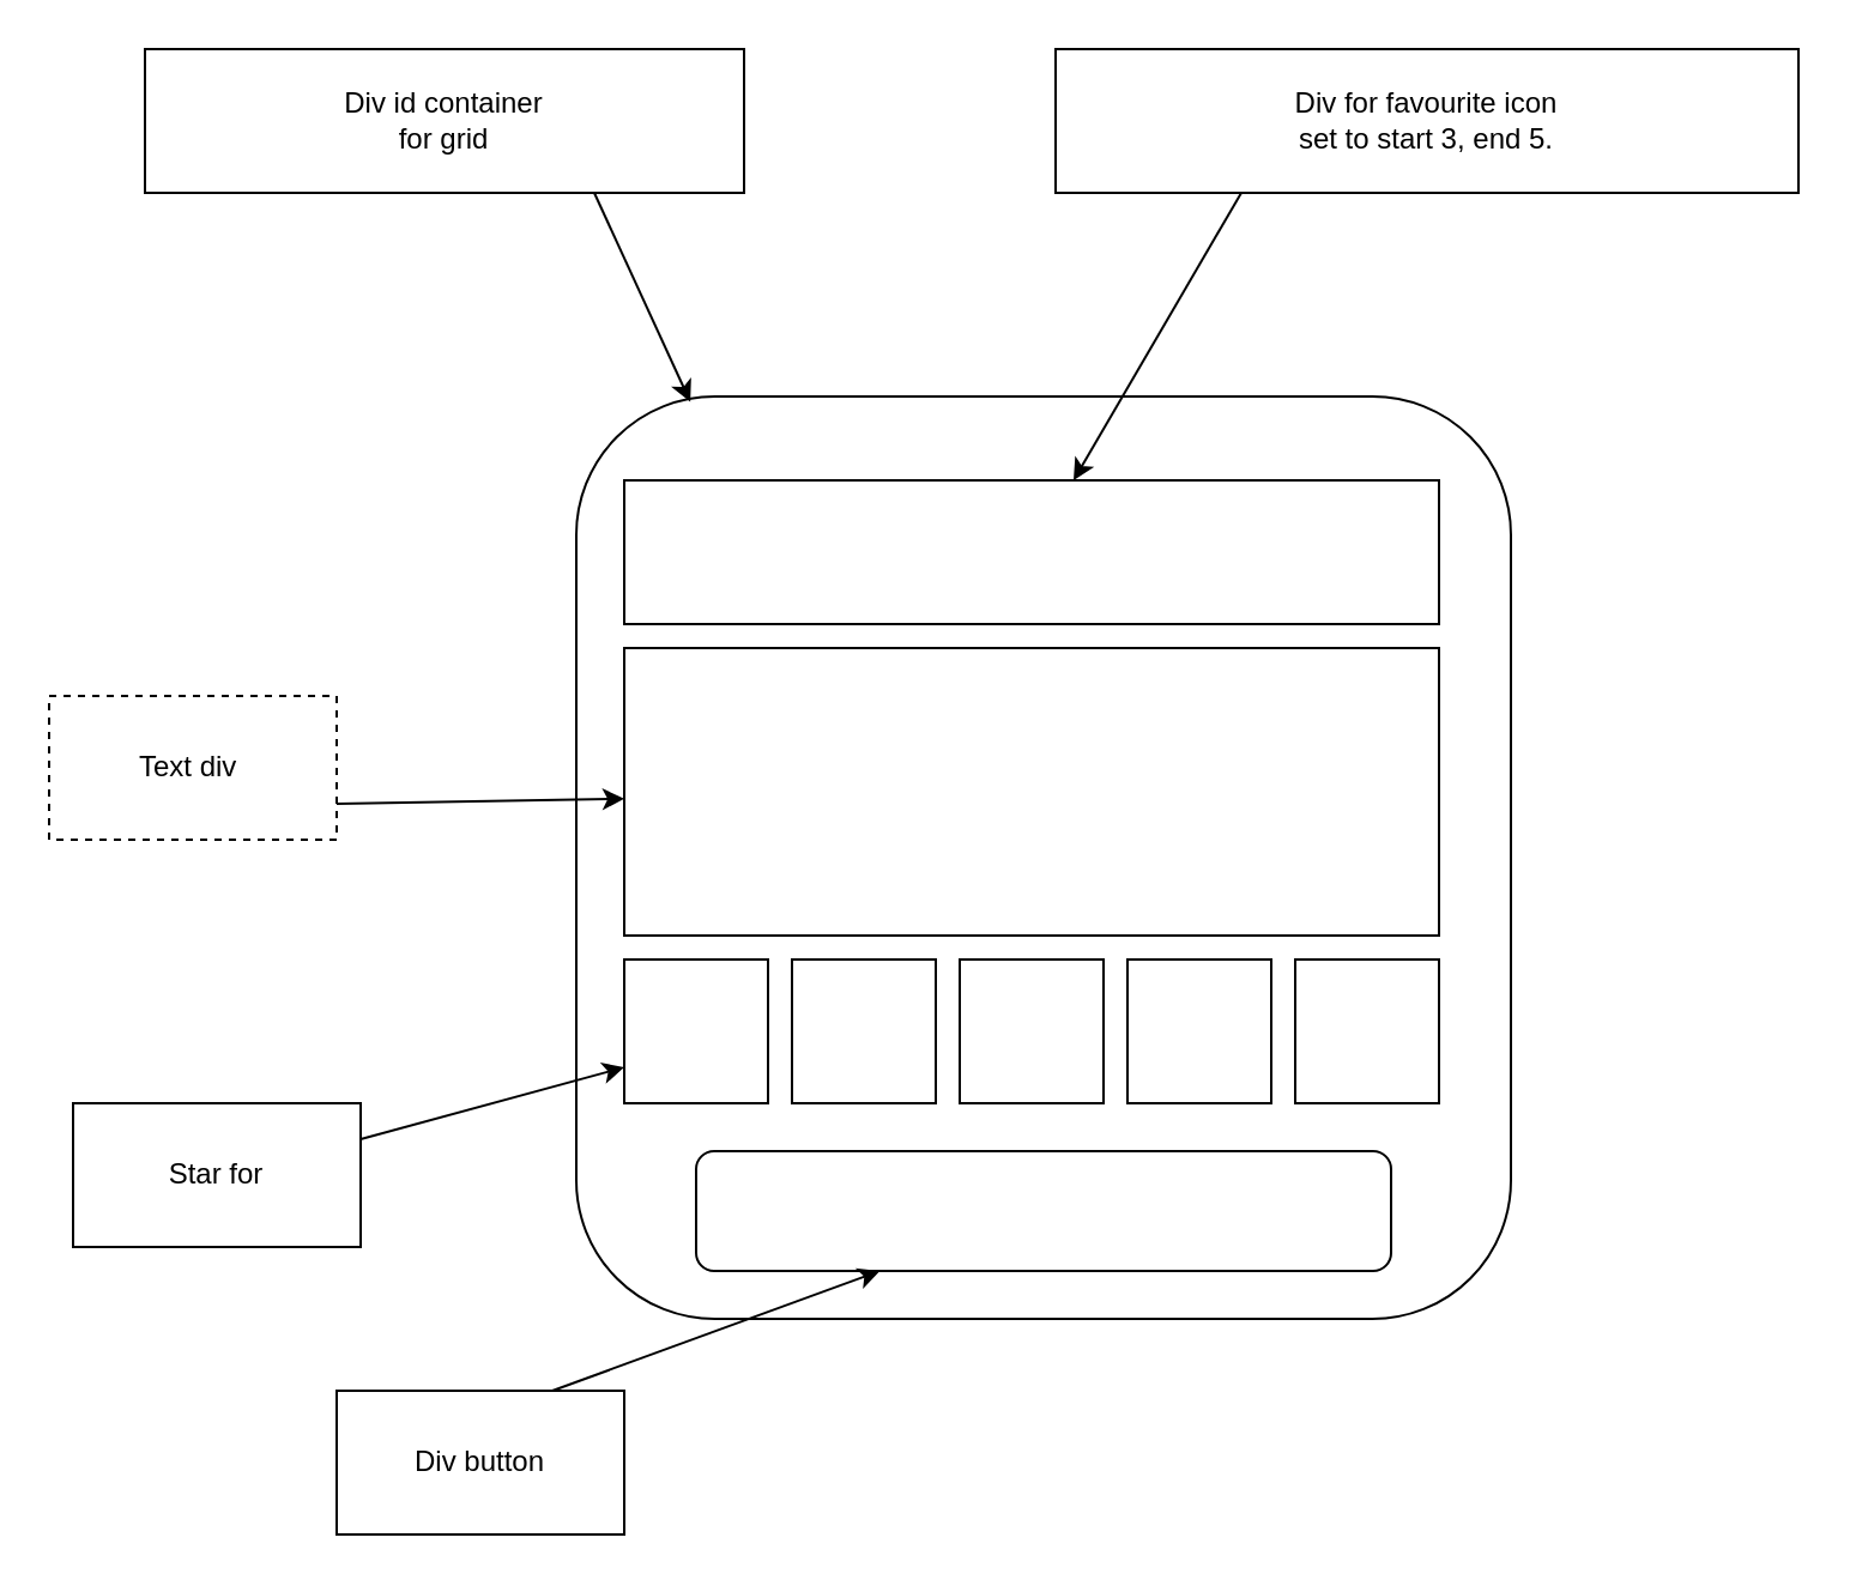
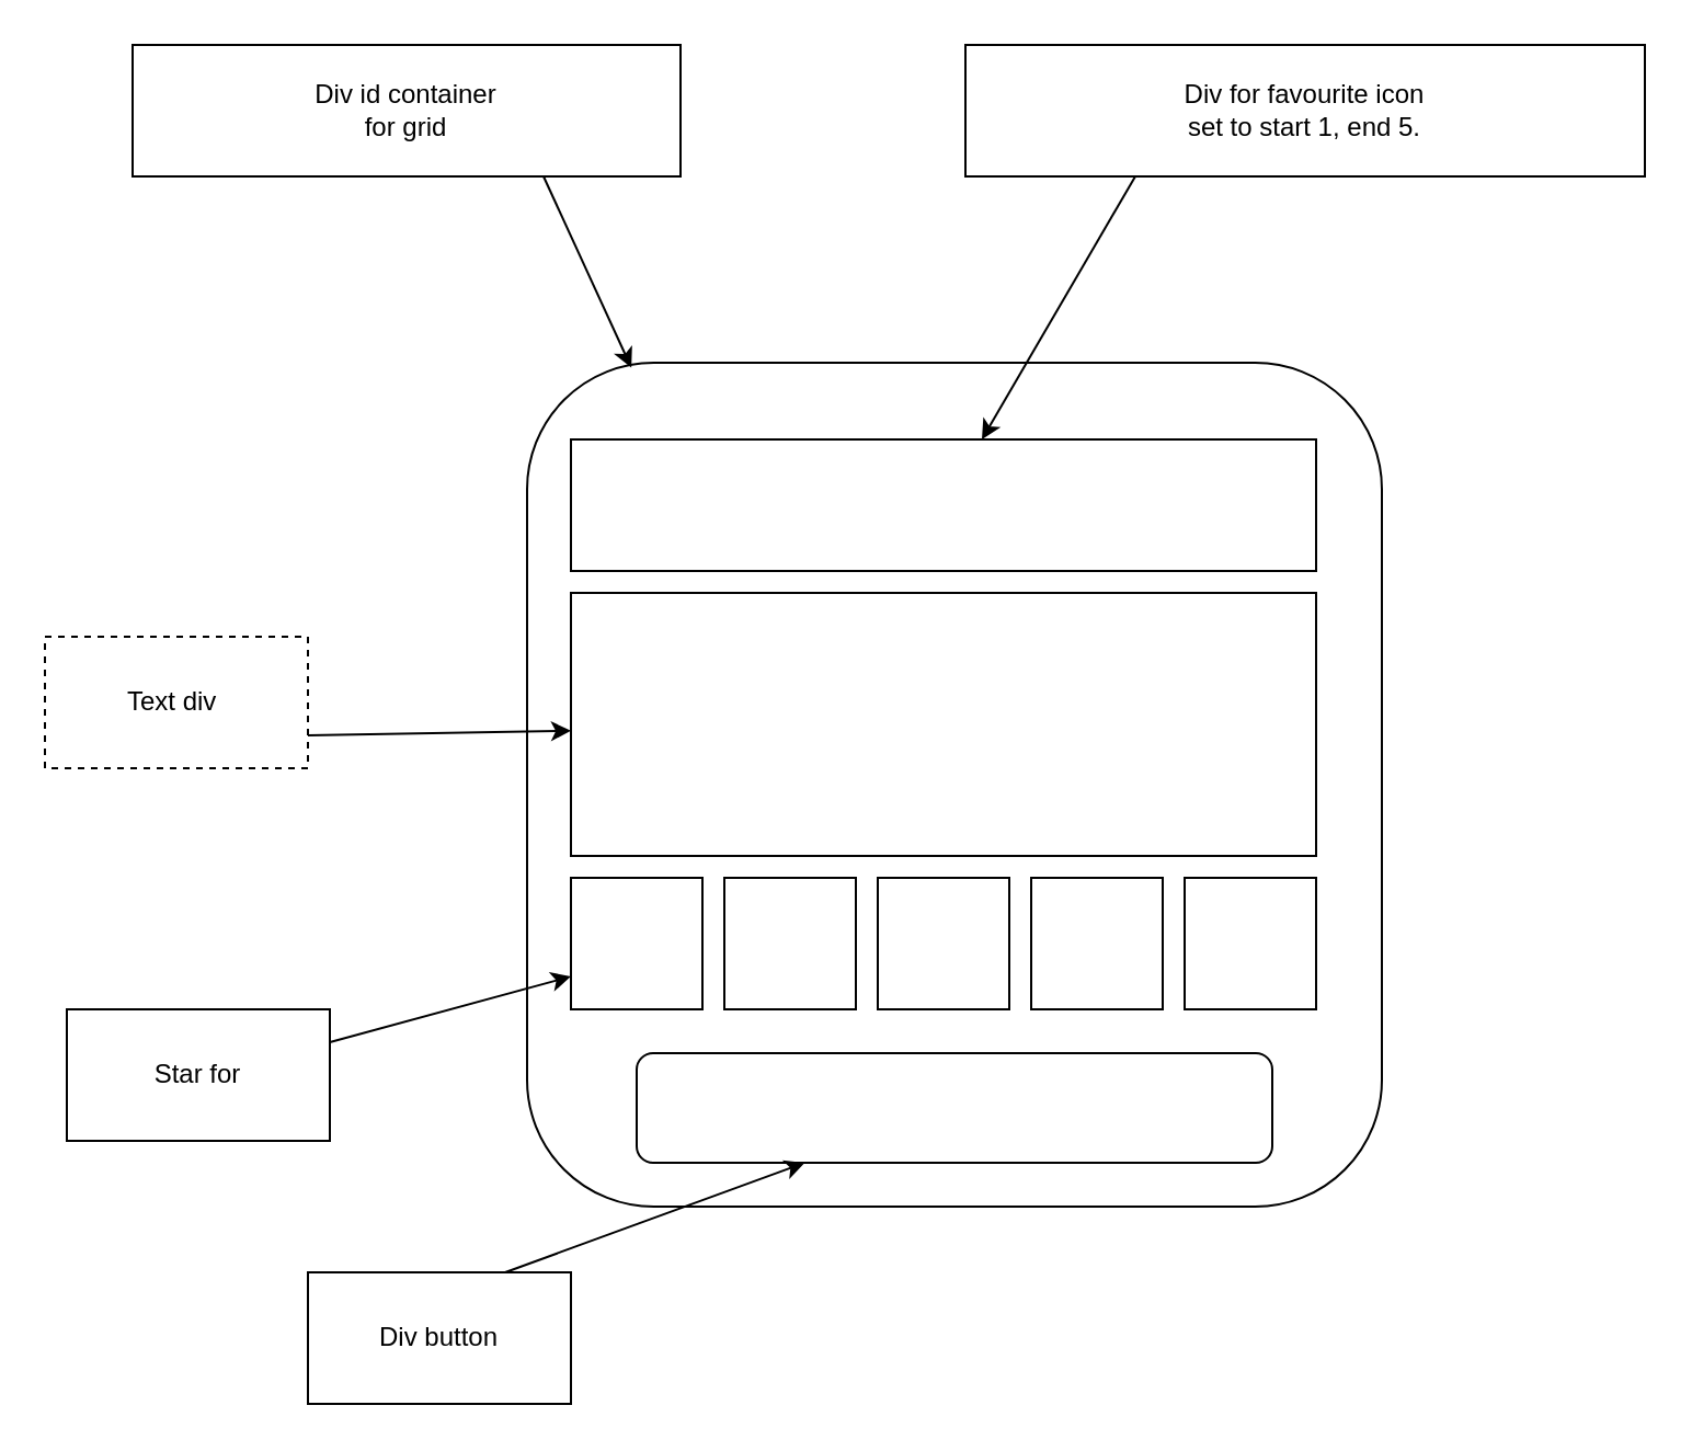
- <mxCell id="7" value="Div for favourite icon&lt;br&gt;set to start 3, end 5." style="rounded=0;whiteSpace=wrap;html=1;" vertex="1" parent="1"><mxGeometry x="440" y="20" width="310" height="60" as="geometry" /></mxCell>
+ <mxCell id="7" value="Div for favourite icon&lt;br&gt;set to start 1, end 5." style="rounded=0;whiteSpace=wrap;html=1;" vertex="1" parent="1"><mxGeometry x="440" y="20" width="310" height="60" as="geometry" /></mxCell>
